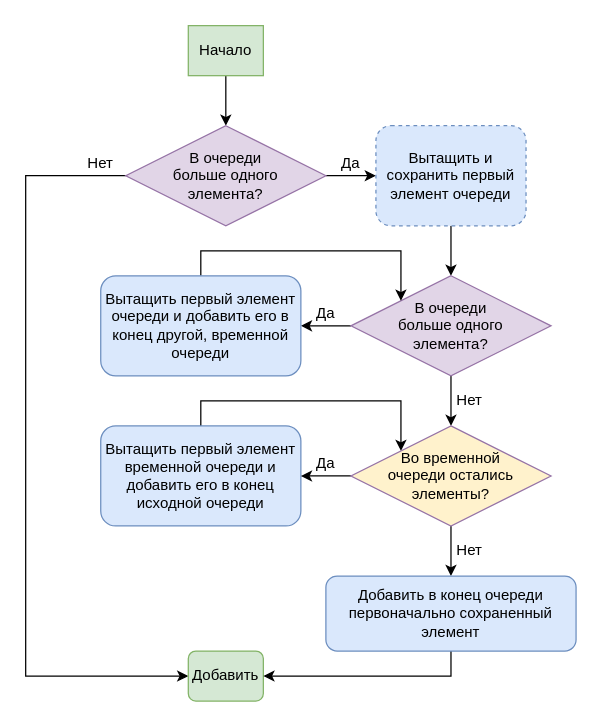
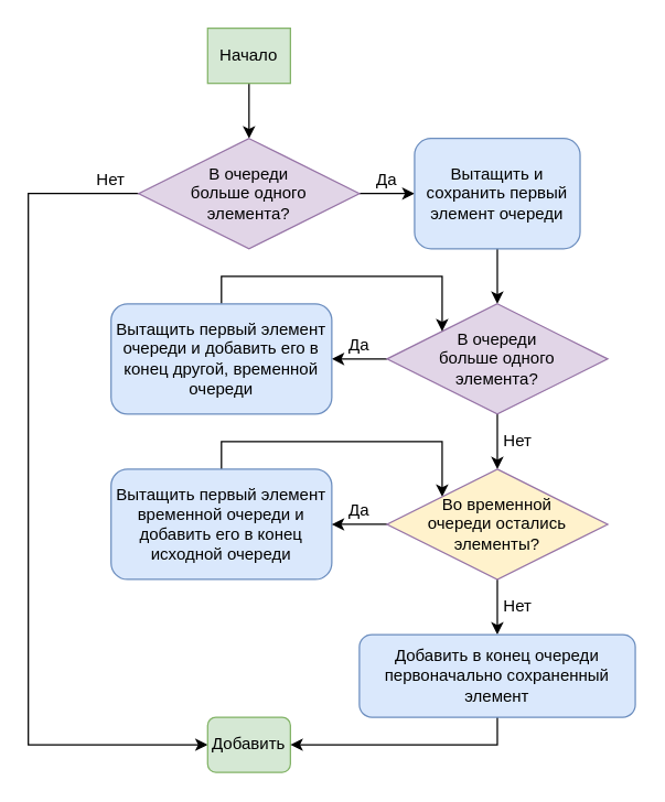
- <mxCell id="9" value="Вытащить и сохранить первый элемент очереди" style="rounded=1;whiteSpace=wrap;html=1;fillColor=#dae8fc;strokeColor=#6c8ebf;dashed=1;" vertex="1" parent="1"><mxGeometry x="300" y="100" width="120" height="80" as="geometry" /></mxCell>
+ <mxCell id="9" value="Вытащить и сохранить первый элемент очереди" style="rounded=1;whiteSpace=wrap;html=1;fillColor=#dae8fc;strokeColor=#6c8ebf;" vertex="1" parent="1"><mxGeometry x="300" y="100" width="120" height="80" as="geometry" /></mxCell>
